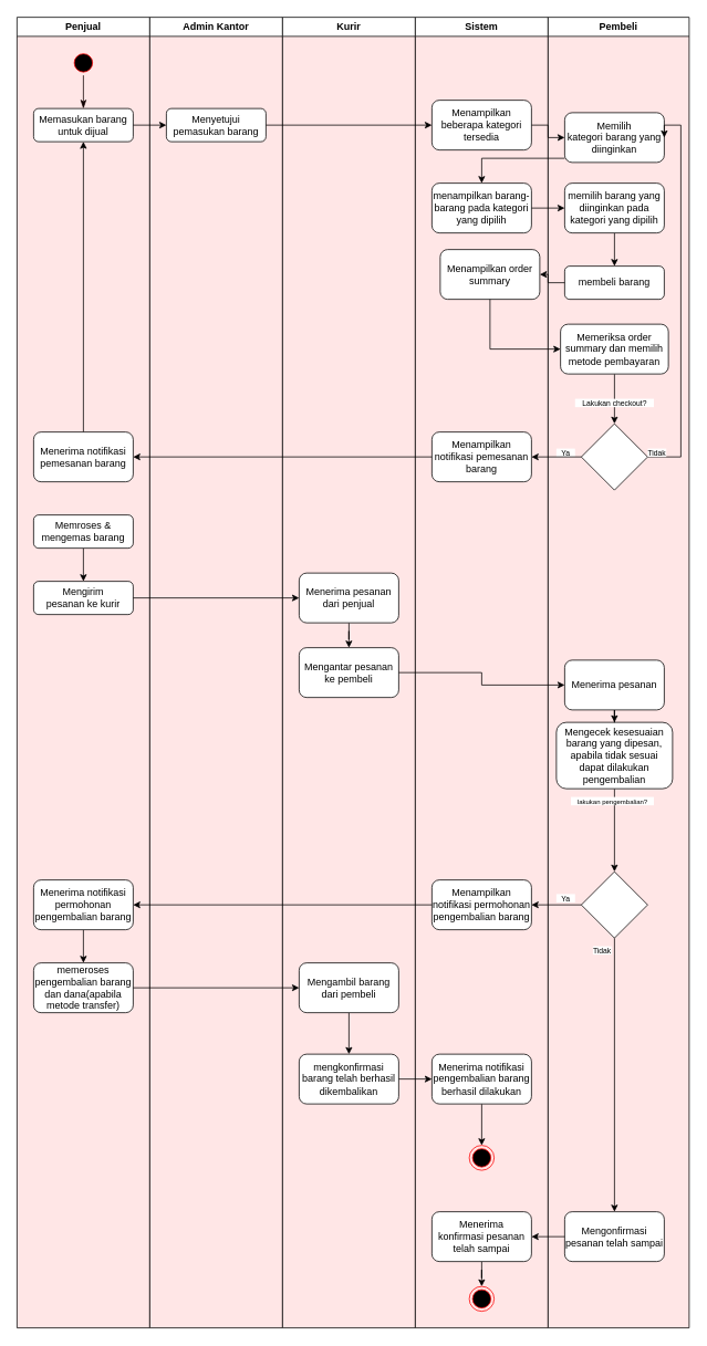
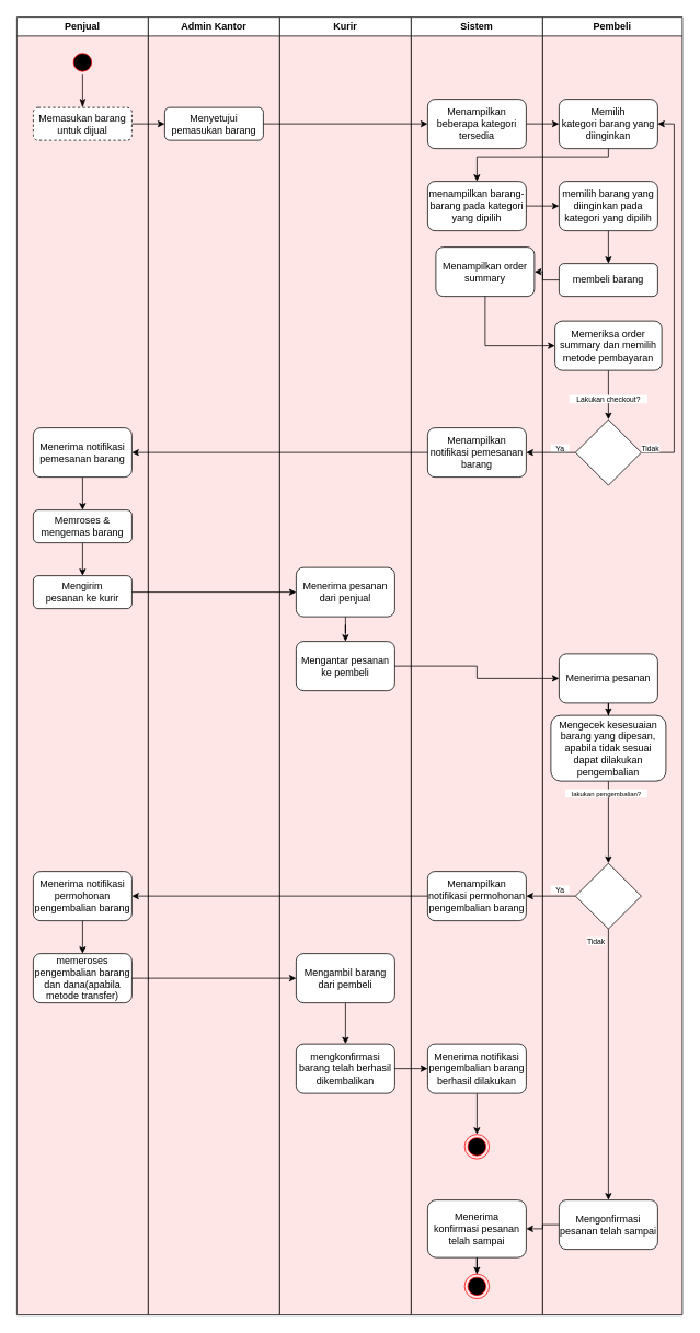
- <mxCell id="4" value="Memasukan barang&lt;br style=&quot;border-color: var(--border-color);&quot;&gt;untuk dijual" style="rounded=1;whiteSpace=wrap;html=1;" vertex="1" parent="2"><mxGeometry x="20" y="110" width="120" height="40" as="geometry" /></mxCell>
+ <mxCell id="4" value="Memasukan barang&lt;br style=&quot;border-color: var(--border-color);&quot;&gt;untuk dijual" style="rounded=1;whiteSpace=wrap;html=1;dashed=1;" vertex="1" parent="2"><mxGeometry x="20" y="110" width="120" height="40" as="geometry" /></mxCell>
- <mxCell id="36" value="Memilih&lt;br style=&quot;border-color: var(--border-color);&quot;&gt;kategori barang yang diinginkan" style="rounded=1;whiteSpace=wrap;html=1;" vertex="1" parent="35"><mxGeometry x="20" y="115" width="120" height="60" as="geometry" /></mxCell>
+ <mxCell id="36" value="Memilih&lt;br style=&quot;border-color: var(--border-color);&quot;&gt;kategori barang yang diinginkan" style="rounded=1;whiteSpace=wrap;html=1;" vertex="1" parent="35"><mxGeometry x="20" y="100" width="120" height="60" as="geometry" /></mxCell>
- <mxCell id="6" value="" style="edgeStyle=orthogonalEdgeStyle;rounded=0;orthogonalLoop=1;jettySize=auto;html=1;" edge="1" parent="2" source="7" target="4"><mxGeometry relative="1" as="geometry" /></mxCell>
+ <mxCell id="6" value="" style="edgeStyle=orthogonalEdgeStyle;rounded=0;orthogonalLoop=1;jettySize=auto;html=1;" edge="1" parent="2" source="7" target="9"><mxGeometry relative="1" as="geometry" /></mxCell>
- <mxCell id="29" value="Menerima &lt;br&gt;konfirmasi pesanan telah sampai" style="rounded=1;whiteSpace=wrap;html=1;" vertex="1" parent="23"><mxGeometry x="20" y="1440" width="120" height="60" as="geometry" /></mxCell>
+ <mxCell id="29" value="Menerima &lt;br&gt;konfirmasi pesanan telah sampai" style="rounded=1;whiteSpace=wrap;html=1;" vertex="1" parent="23"><mxGeometry x="20" y="1440" width="120" height="70" as="geometry" /></mxCell>
